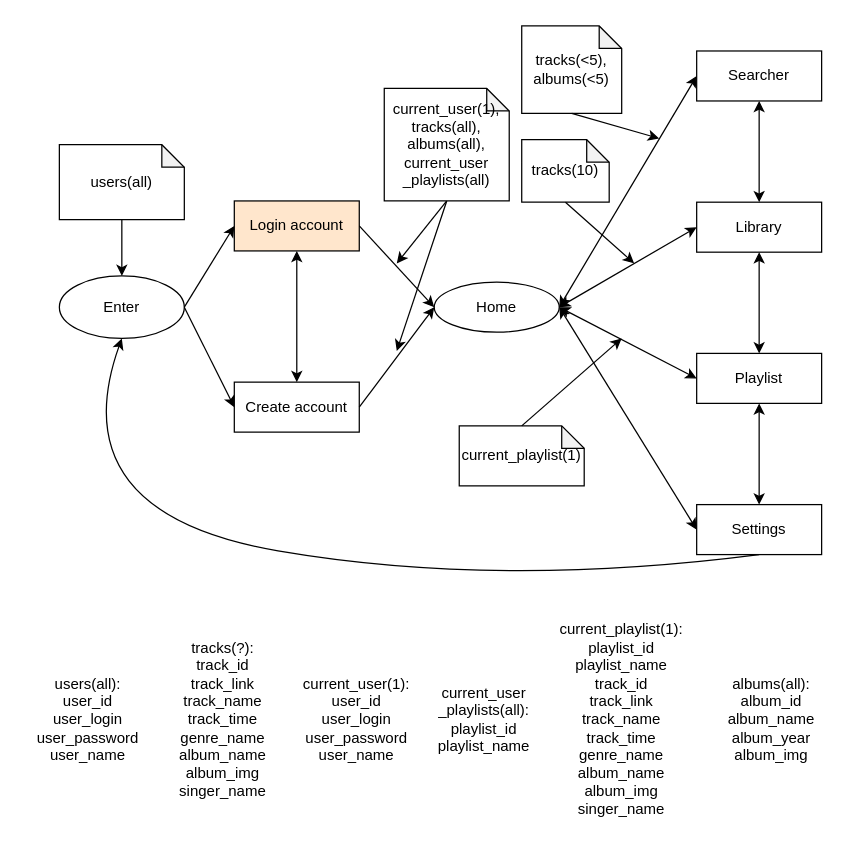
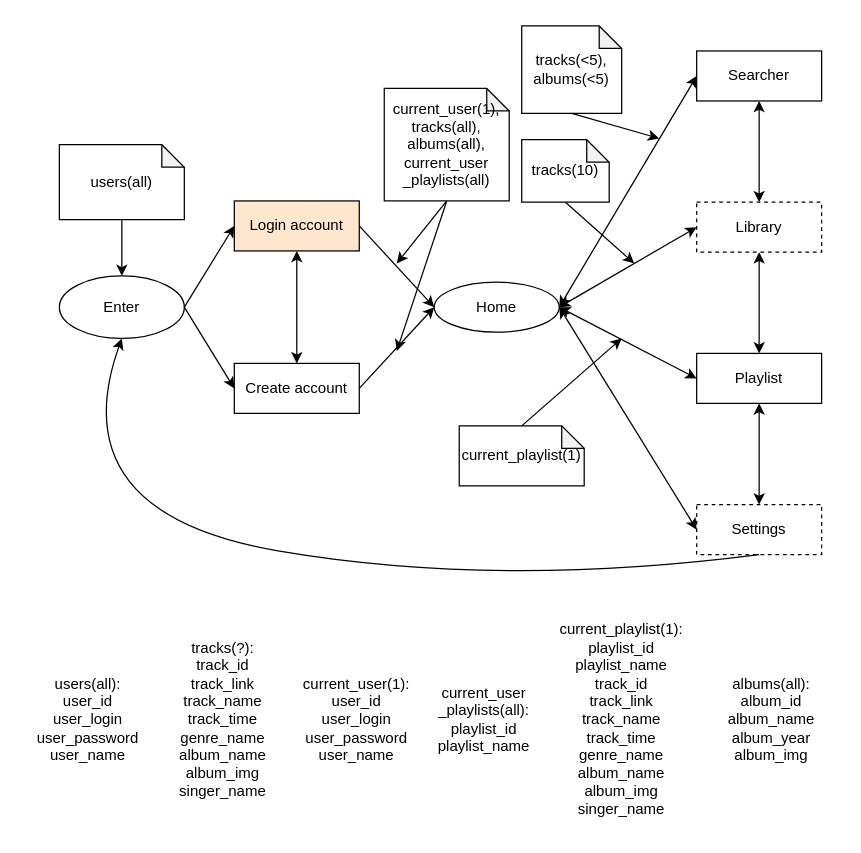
- <mxCell id="6" value="Library" style="rounded=0;whiteSpace=wrap;html=1;" parent="1" vertex="1"><mxGeometry x="557" y="161" width="100" height="40" as="geometry" /></mxCell>
+ <mxCell id="6" value="Library" style="rounded=0;whiteSpace=wrap;html=1;dashed=1;" parent="1" vertex="1"><mxGeometry x="557" y="161" width="100" height="40" as="geometry" /></mxCell>
- <mxCell id="4" value="Create account" style="rounded=0;whiteSpace=wrap;html=1;" parent="1" vertex="1"><mxGeometry x="187" y="305" width="100" height="40" as="geometry" /></mxCell>
+ <mxCell id="4" value="Create account" style="rounded=0;whiteSpace=wrap;html=1;" parent="1" vertex="1"><mxGeometry x="187" y="290" width="100" height="40" as="geometry" /></mxCell>
- <mxCell id="8" value="Settings" style="rounded=0;whiteSpace=wrap;html=1;" parent="1" vertex="1"><mxGeometry x="557" y="403" width="100" height="40" as="geometry" /></mxCell>
+ <mxCell id="8" value="Settings" style="rounded=0;whiteSpace=wrap;html=1;dashed=1;" parent="1" vertex="1"><mxGeometry x="557" y="403" width="100" height="40" as="geometry" /></mxCell>
